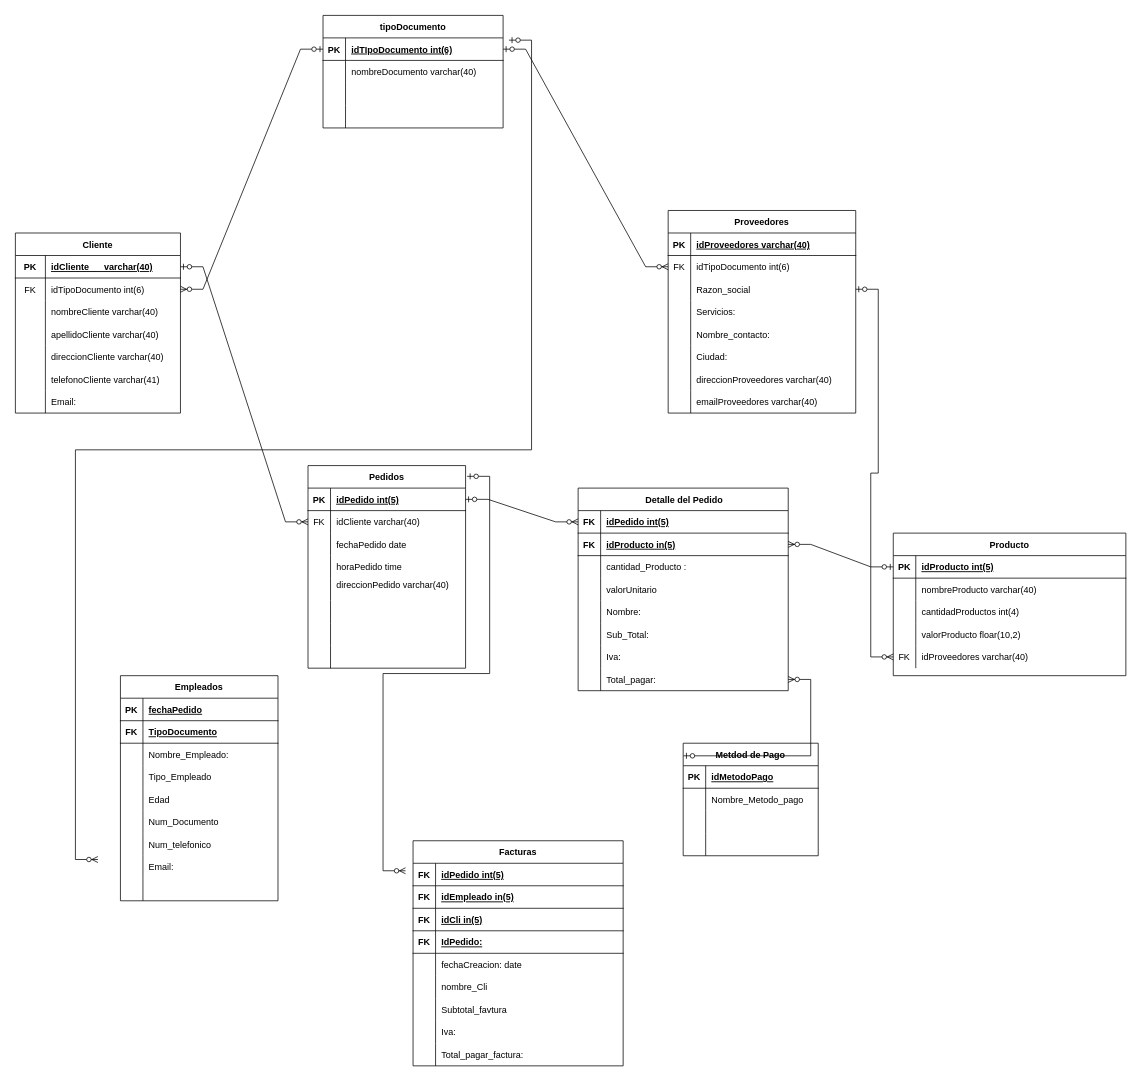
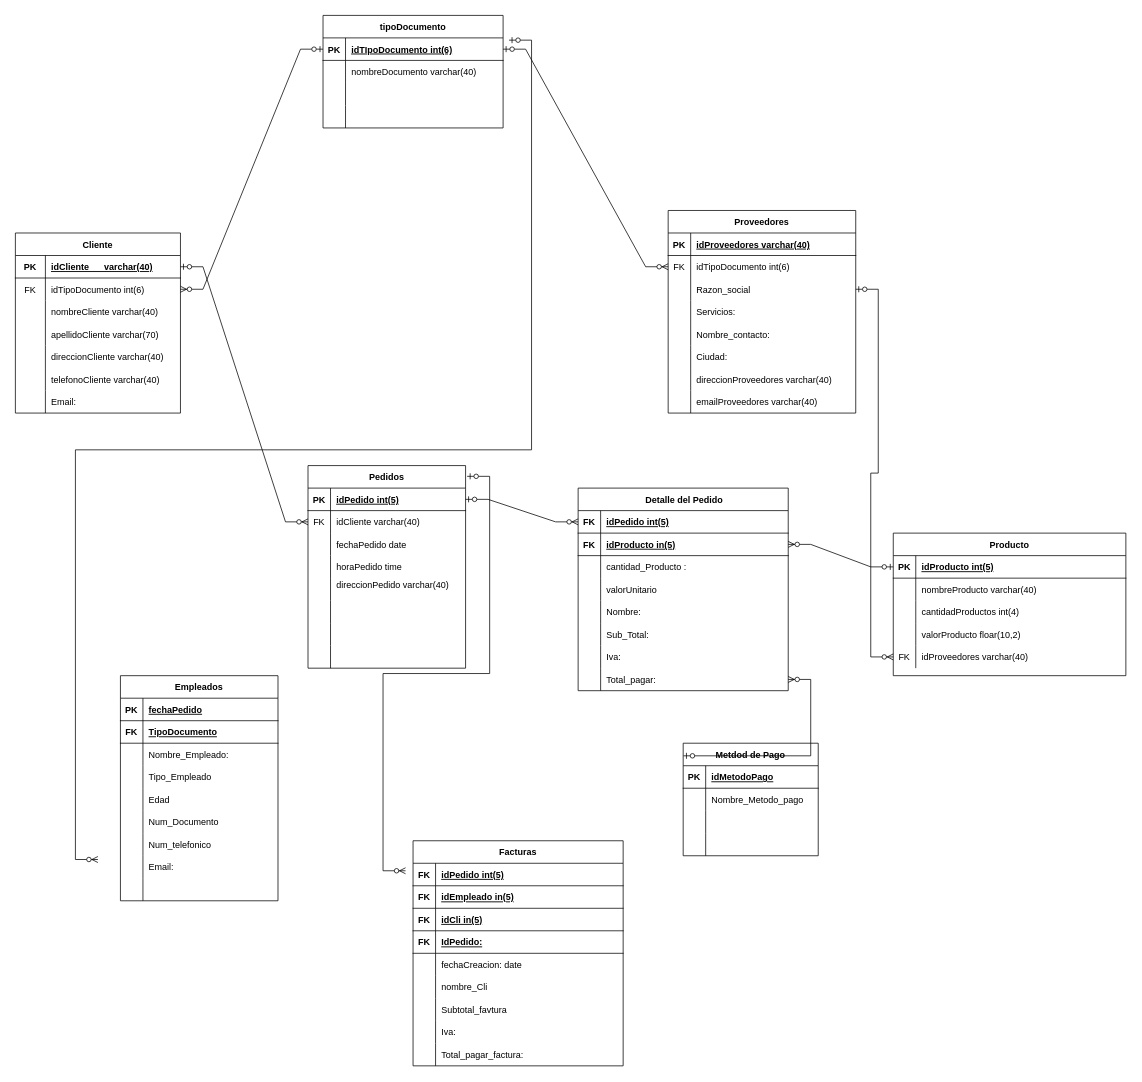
- <mxCell id="27" value="apellidoCliente varchar(40)" style="shape=partialRectangle;connectable=0;fillColor=none;top=0;left=0;bottom=0;right=0;align=left;spacingLeft=6;overflow=hidden;" parent="25" vertex="1"><mxGeometry x="40" width="180" height="30" as="geometry"><mxRectangle width="180" height="30" as="alternateBounds" /></mxGeometry></mxCell>
+ <mxCell id="27" value="apellidoCliente varchar(70)" style="shape=partialRectangle;connectable=0;fillColor=none;top=0;left=0;bottom=0;right=0;align=left;spacingLeft=6;overflow=hidden;" parent="25" vertex="1"><mxGeometry x="40" width="180" height="30" as="geometry"><mxRectangle width="180" height="30" as="alternateBounds" /></mxGeometry></mxCell>
- <mxCell id="33" value="telefonoCliente varchar(41)" style="shape=partialRectangle;connectable=0;fillColor=none;top=0;left=0;bottom=0;right=0;align=left;spacingLeft=6;overflow=hidden;" parent="31" vertex="1"><mxGeometry x="40" width="180" height="30" as="geometry"><mxRectangle width="180" height="30" as="alternateBounds" /></mxGeometry></mxCell>
+ <mxCell id="33" value="telefonoCliente varchar(40)" style="shape=partialRectangle;connectable=0;fillColor=none;top=0;left=0;bottom=0;right=0;align=left;spacingLeft=6;overflow=hidden;" parent="31" vertex="1"><mxGeometry x="40" width="180" height="30" as="geometry"><mxRectangle width="180" height="30" as="alternateBounds" /></mxGeometry></mxCell>
